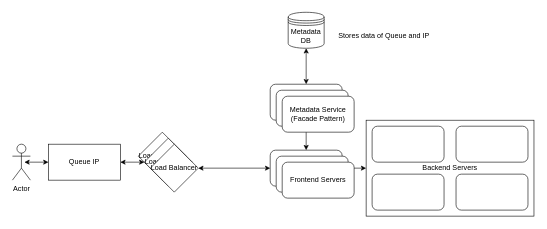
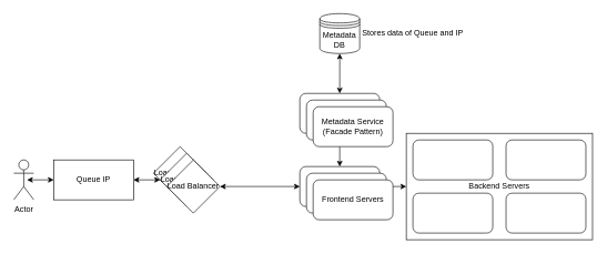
- <mxCell id="25" value="Stores data of Queue and IP" style="text;html=1;strokeColor=none;fillColor=none;align=center;verticalAlign=middle;whiteSpace=wrap;rounded=0;" vertex="1" parent="1"><mxGeometry x="560" y="50" width="160" height="20" as="geometry" /></mxCell>
+ <mxCell id="25" value="Stores data of Queue and IP" style="text;html=1;strokeColor=none;fillColor=none;align=center;verticalAlign=middle;whiteSpace=wrap;rounded=0;" vertex="1" parent="1"><mxGeometry x="540" y="40" width="160" height="20" as="geometry" /></mxCell>
